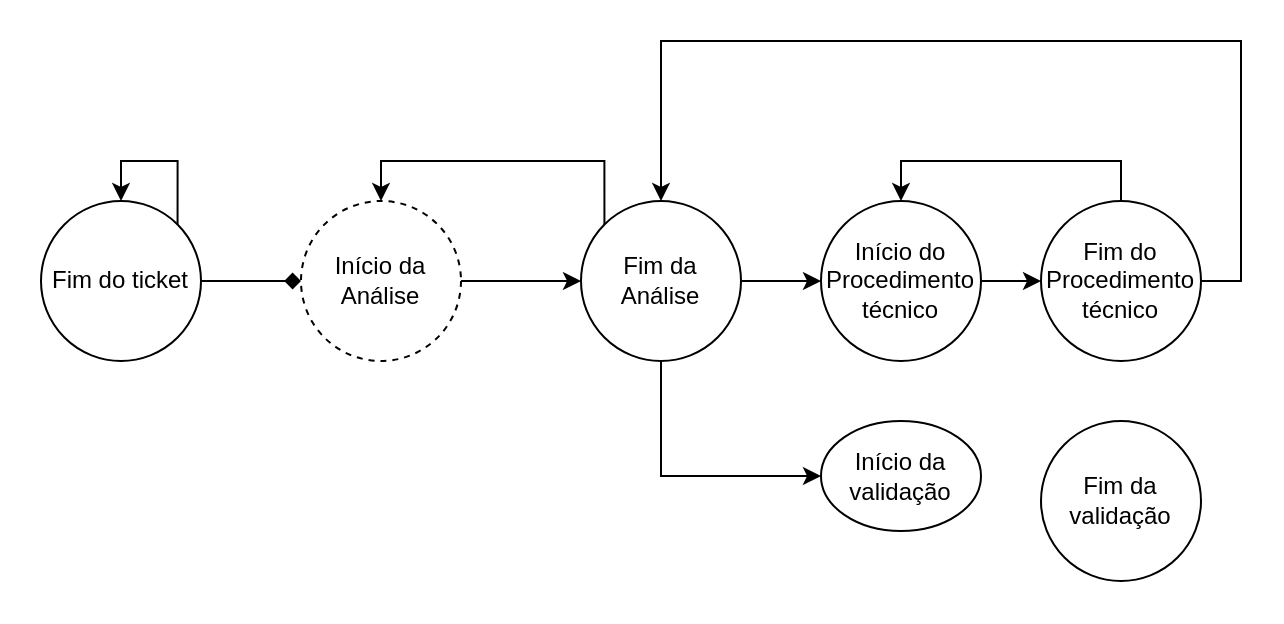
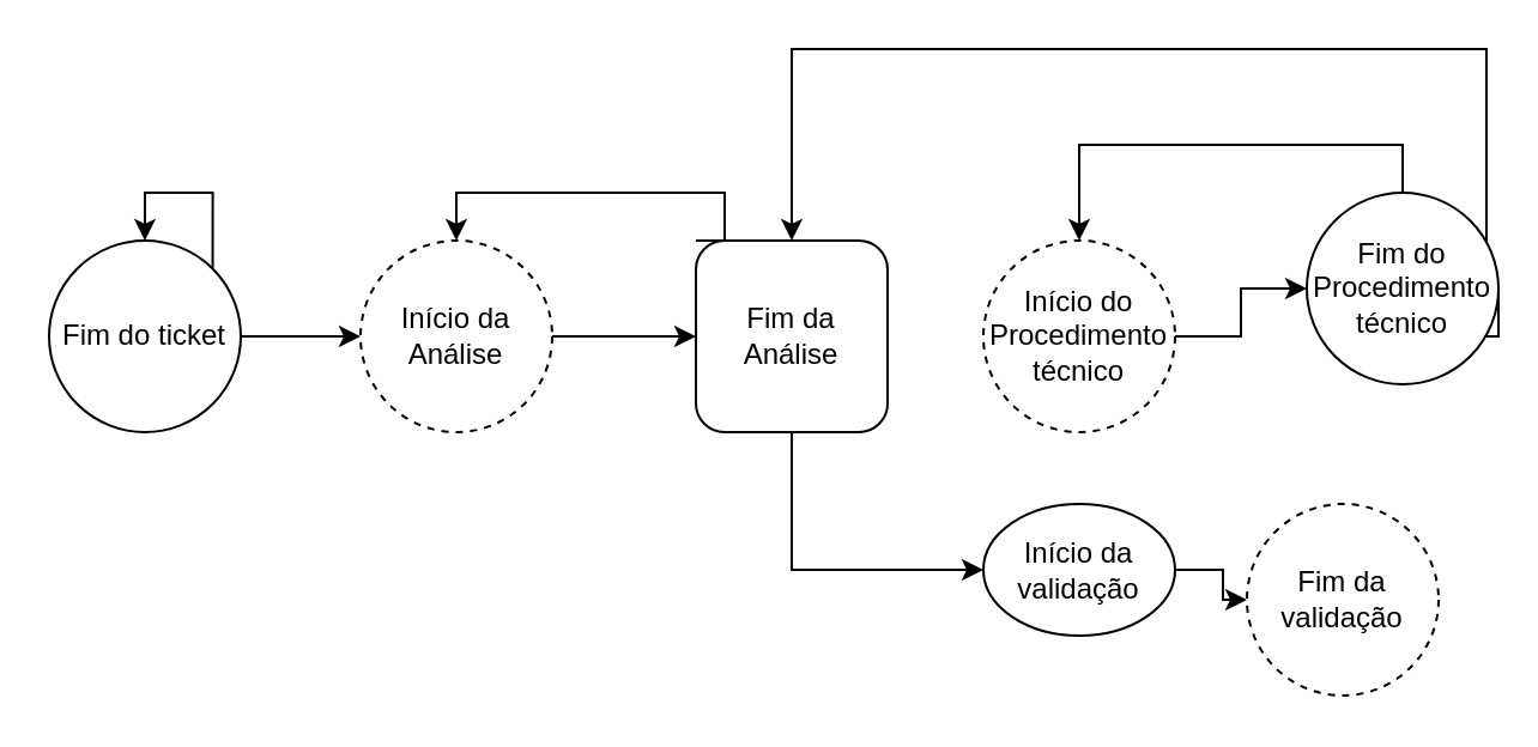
- <mxCell id="2" style="edgeStyle=orthogonalEdgeStyle;rounded=0;orthogonalLoop=1;jettySize=auto;html=1;exitX=1;exitY=0.5;exitDx=0;exitDy=0;entryX=0;entryY=0.5;entryDx=0;entryDy=0;endArrow=diamond;" edge="1" parent="1" source="3" target="5"><mxGeometry relative="1" as="geometry" /></mxCell>
+ <mxCell id="2" style="edgeStyle=orthogonalEdgeStyle;rounded=0;orthogonalLoop=1;jettySize=auto;html=1;exitX=1;exitY=0.5;exitDx=0;exitDy=0;entryX=0;entryY=0.5;entryDx=0;entryDy=0;" edge="1" parent="1" source="3" target="5"><mxGeometry relative="1" as="geometry" /></mxCell>
- <mxCell id="9" value="Fim da Análise" style="ellipse;whiteSpace=wrap;html=1;aspect=fixed;" vertex="1" parent="1"><mxGeometry x="290" y="100" width="80" height="80" as="geometry" /></mxCell>
+ <mxCell id="9" value="Fim da Análise" style="whiteSpace=wrap;html=1;aspect=fixed;rounded=1;" vertex="1" parent="1"><mxGeometry x="290" y="100" width="80" height="80" as="geometry" /></mxCell>
- <mxCell id="6" style="edgeStyle=orthogonalEdgeStyle;rounded=0;orthogonalLoop=1;jettySize=auto;html=1;exitX=1;exitY=0.5;exitDx=0;exitDy=0;entryX=0;entryY=0.5;entryDx=0;entryDy=0;" edge="1" parent="1" source="9" target="11"><mxGeometry relative="1" as="geometry" /></mxCell>
- <mxCell id="11" value="Início do Procedimento técnico" style="ellipse;whiteSpace=wrap;html=1;aspect=fixed;" vertex="1" parent="1"><mxGeometry x="410" y="100" width="80" height="80" as="geometry" /></mxCell>
+ <mxCell id="11" value="Início do Procedimento técnico" style="ellipse;whiteSpace=wrap;html=1;aspect=fixed;dashed=1;" vertex="1" parent="1"><mxGeometry x="410" y="100" width="80" height="80" as="geometry" /></mxCell>
- <mxCell id="14" value="Fim do Procedimento técnico" style="ellipse;whiteSpace=wrap;html=1;aspect=fixed;" vertex="1" parent="1"><mxGeometry x="520" y="100" width="80" height="80" as="geometry" /></mxCell>
+ <mxCell id="14" value="Fim do Procedimento técnico" style="ellipse;whiteSpace=wrap;html=1;aspect=fixed;" vertex="1" parent="1"><mxGeometry x="545" y="80" width="80" height="80" as="geometry" /></mxCell>
+ <mxCell id="15" style="edgeStyle=orthogonalEdgeStyle;rounded=0;orthogonalLoop=1;jettySize=auto;html=1;exitX=1;exitY=0.5;exitDx=0;exitDy=0;" edge="1" parent="1" source="16" target="17"><mxGeometry relative="1" as="geometry" /></mxCell>
- <mxCell id="17" value="Fim da validação" style="ellipse;whiteSpace=wrap;html=1;aspect=fixed;" vertex="1" parent="1"><mxGeometry x="520" y="210" width="80" height="80" as="geometry" /></mxCell>
+ <mxCell id="17" value="Fim da validação" style="ellipse;whiteSpace=wrap;html=1;aspect=fixed;dashed=1;" vertex="1" parent="1"><mxGeometry x="520" y="210" width="80" height="80" as="geometry" /></mxCell>
